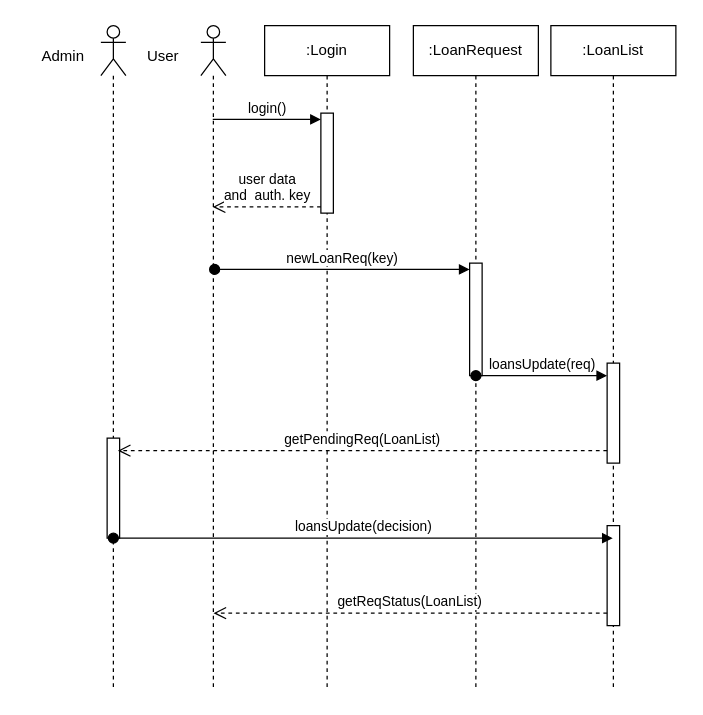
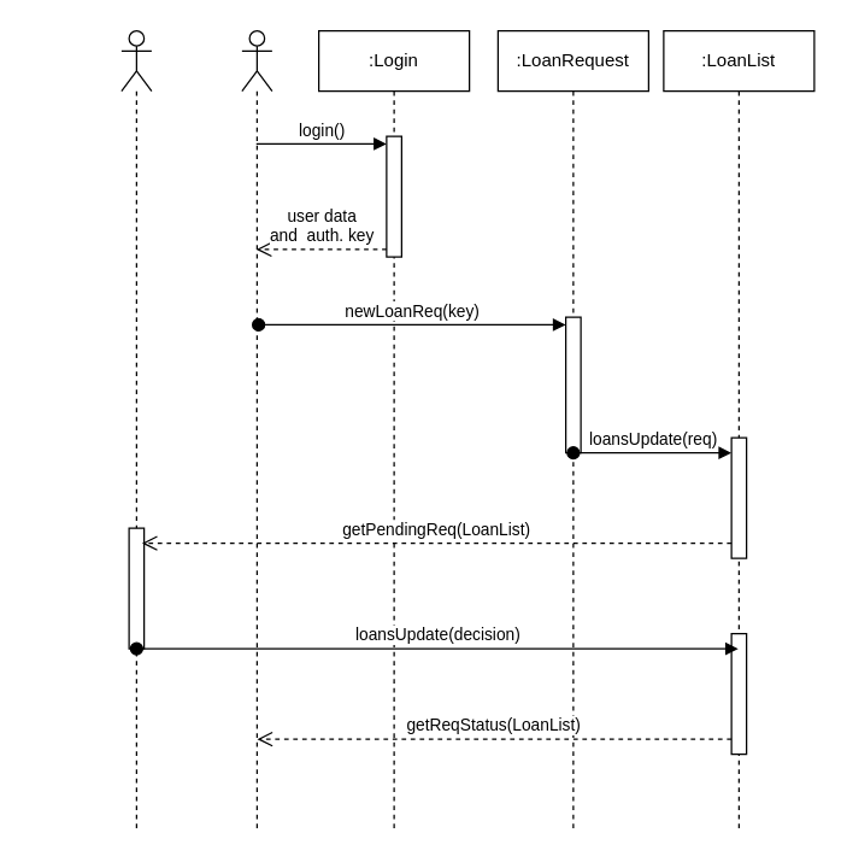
- <mxCell id="17" value="Admin" style="text;html=1;align=center;verticalAlign=middle;whiteSpace=wrap;rounded=0;" vertex="1" parent="1"><mxGeometry x="20" y="30" width="60" height="30" as="geometry" /></mxCell>
- <mxCell id="16" value="User" style="text;html=1;align=center;verticalAlign=middle;whiteSpace=wrap;rounded=0;" vertex="1" parent="1"><mxGeometry x="100" y="30" width="60" height="30" as="geometry" /></mxCell>
